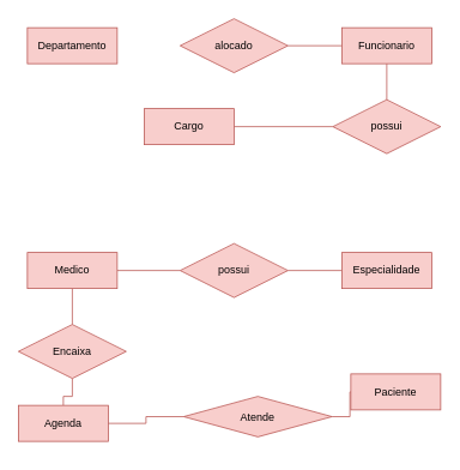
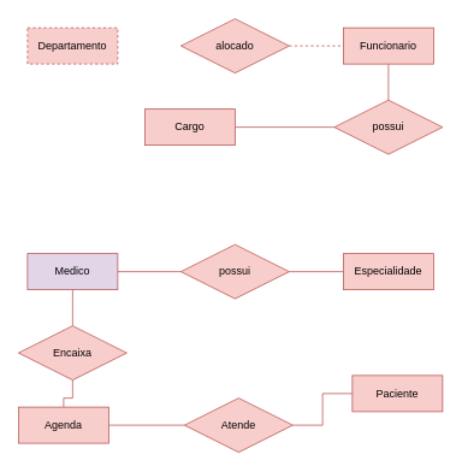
- <mxCell id="2" value="Departamento" style="whiteSpace=wrap;html=1;align=center;fillColor=#f8cecc;strokeColor=#b85450;" vertex="1" parent="1"><mxGeometry x="30" y="30" width="100" height="40" as="geometry" /></mxCell>
+ <mxCell id="2" value="Departamento" style="whiteSpace=wrap;html=1;align=center;fillColor=#f8cecc;strokeColor=#b85450;dashed=1;" vertex="1" parent="1"><mxGeometry x="30" y="30" width="100" height="40" as="geometry" /></mxCell>
- <mxCell id="5" style="edgeStyle=orthogonalEdgeStyle;rounded=0;orthogonalLoop=1;jettySize=auto;html=1;entryX=0;entryY=0.5;entryDx=0;entryDy=0;endArrow=none;startFill=0;fillColor=#f8cecc;strokeColor=#b85450;" edge="1" parent="1" source="6" target="4"><mxGeometry relative="1" as="geometry" /></mxCell>
+ <mxCell id="5" style="edgeStyle=orthogonalEdgeStyle;rounded=0;orthogonalLoop=1;jettySize=auto;html=1;entryX=0;entryY=0.5;entryDx=0;entryDy=0;endArrow=none;startFill=0;fillColor=#f8cecc;strokeColor=#b85450;dashed=1;" edge="1" parent="1" source="6" target="4"><mxGeometry relative="1" as="geometry" /></mxCell>
- <mxCell id="12" value="Medico" style="whiteSpace=wrap;html=1;align=center;fillColor=#f8cecc;strokeColor=#b85450;" vertex="1" parent="1"><mxGeometry x="30" y="280" width="100" height="40" as="geometry" /></mxCell>
+ <mxCell id="12" value="Medico" style="whiteSpace=wrap;html=1;align=center;fillColor=#e1d5e7;strokeColor=#b85450;" vertex="1" parent="1"><mxGeometry x="30" y="280" width="100" height="40" as="geometry" /></mxCell>
- <mxCell id="21" value="Atende" style="shape=rhombus;perimeter=rhombusPerimeter;whiteSpace=wrap;html=1;align=center;fillColor=#f8cecc;strokeColor=#b85450;" vertex="1" parent="1"><mxGeometry x="204" y="440" width="165" height="45" as="geometry" /></mxCell>
+ <mxCell id="21" value="Atende" style="shape=rhombus;perimeter=rhombusPerimeter;whiteSpace=wrap;html=1;align=center;fillColor=#f8cecc;strokeColor=#b85450;" vertex="1" parent="1"><mxGeometry x="204" y="440" width="120" height="60" as="geometry" /></mxCell>
